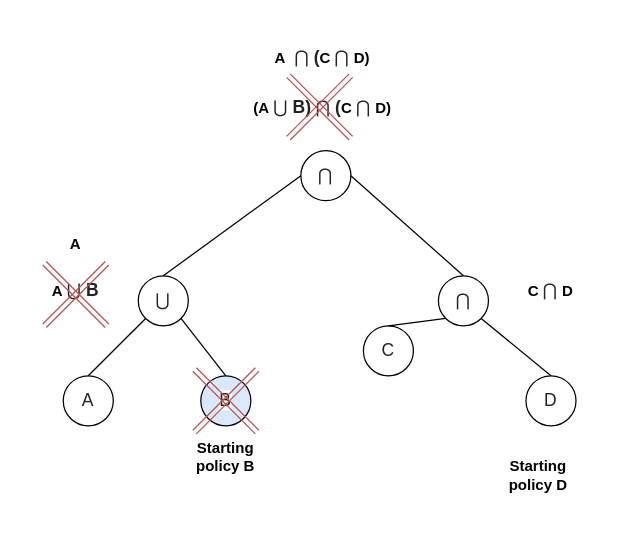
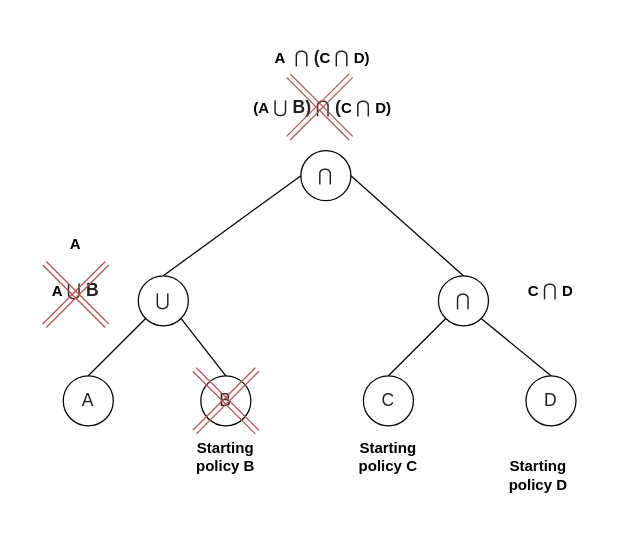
- <mxCell id="10" value="&lt;span style=&quot;color: rgb(34 , 34 , 34) ; font-family: &amp;#34;arial&amp;#34; , sans-serif ; font-size: 14px ; text-align: left ; background-color: rgb(255 , 255 , 255)&quot;&gt;C&lt;/span&gt;" style="ellipse;whiteSpace=wrap;html=1;aspect=fixed;" vertex="1" parent="1"><mxGeometry x="290" y="260" width="40" height="40" as="geometry" /></mxCell>
+ <mxCell id="10" value="&lt;span style=&quot;color: rgb(34 , 34 , 34) ; font-family: &amp;#34;arial&amp;#34; , sans-serif ; font-size: 14px ; text-align: left ; background-color: rgb(255 , 255 , 255)&quot;&gt;C&lt;/span&gt;" style="ellipse;whiteSpace=wrap;html=1;aspect=fixed;" vertex="1" parent="1"><mxGeometry x="290" y="300" width="40" height="40" as="geometry" /></mxCell>
- <mxCell id="5" value="&lt;span style=&quot;color: rgb(34 , 34 , 34) ; font-family: &amp;#34;arial&amp;#34; , sans-serif ; font-size: 14px ; text-align: left ; background-color: rgb(255 , 255 , 255)&quot;&gt;B&lt;/span&gt;" style="ellipse;whiteSpace=wrap;html=1;aspect=fixed;fillColor=#dae8fc;" vertex="1" parent="1"><mxGeometry x="160" y="300" width="40" height="40" as="geometry" /></mxCell>
+ <mxCell id="5" value="&lt;span style=&quot;color: rgb(34 , 34 , 34) ; font-family: &amp;#34;arial&amp;#34; , sans-serif ; font-size: 14px ; text-align: left ; background-color: rgb(255 , 255 , 255)&quot;&gt;B&lt;/span&gt;" style="ellipse;whiteSpace=wrap;html=1;aspect=fixed;" vertex="1" parent="1"><mxGeometry x="160" y="300" width="40" height="40" as="geometry" /></mxCell>
+ <mxCell id="13" value="&lt;b&gt;Starting policy C&lt;/b&gt;" style="text;html=1;strokeColor=none;fillColor=none;align=center;verticalAlign=middle;whiteSpace=wrap;rounded=0;" vertex="1" parent="1"><mxGeometry x="270" y="340" width="80" height="50" as="geometry" /></mxCell>
